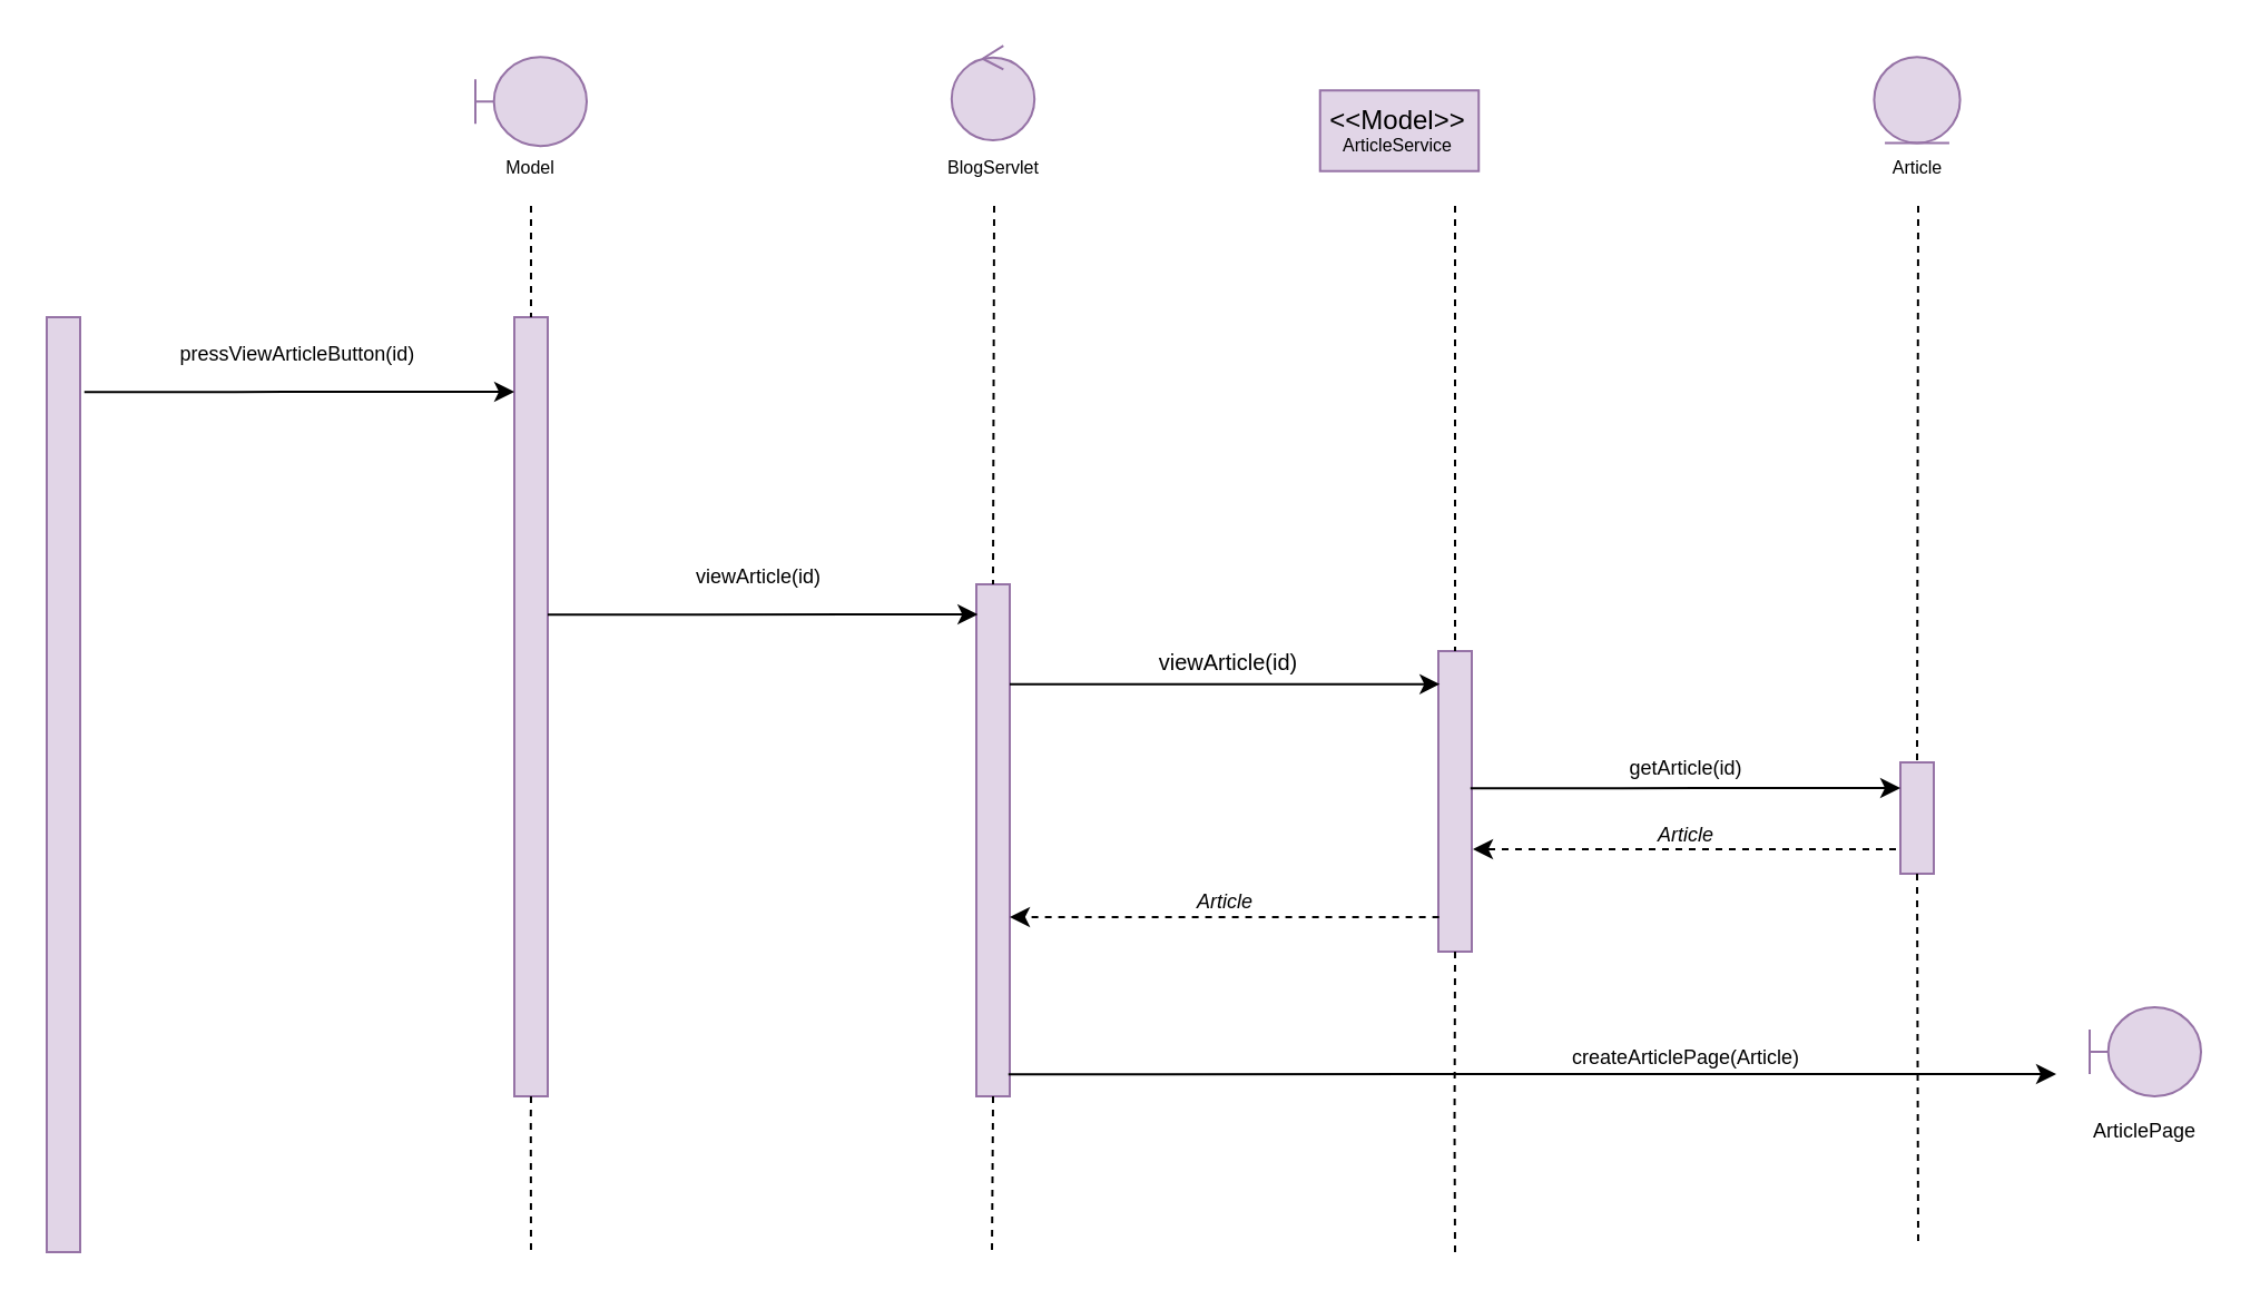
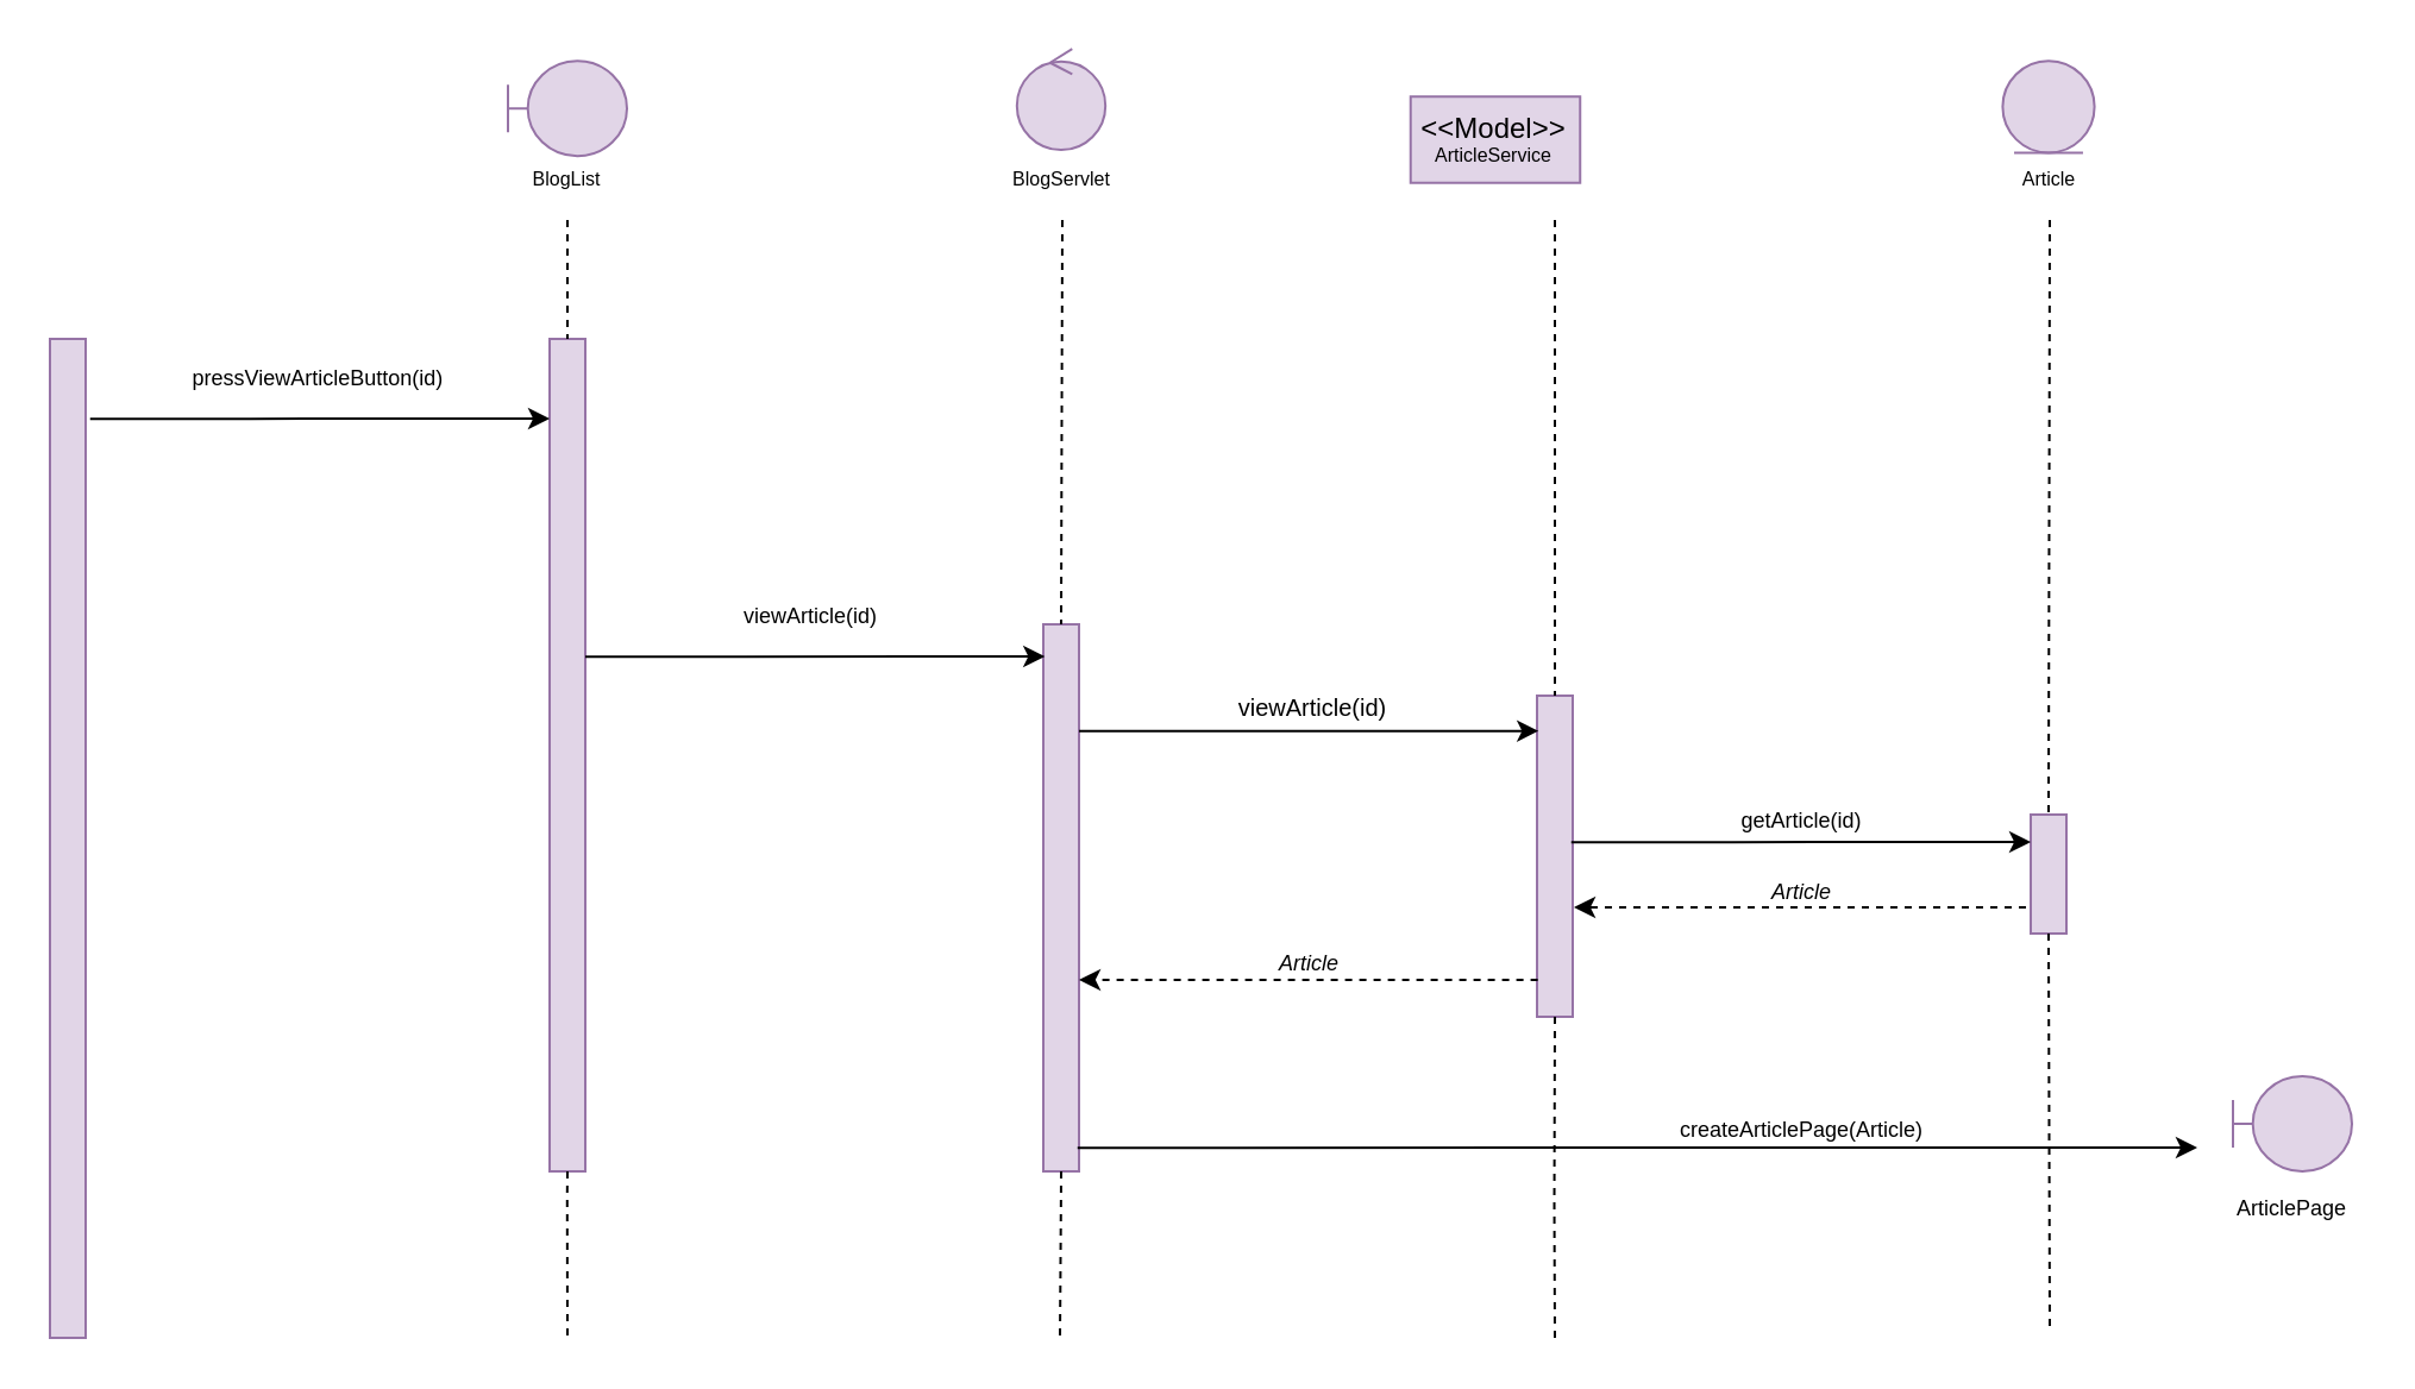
- <mxCell id="5" value="&lt;div&gt;Model&lt;/div&gt;" style="text;html=1;strokeColor=none;fillColor=none;align=center;verticalAlign=middle;whiteSpace=wrap;rounded=0;fontSize=8;" vertex="1" parent="1"><mxGeometry x="223" y="67" width="30" height="15" as="geometry" /></mxCell>
+ <mxCell id="5" value="&lt;div&gt;BlogList&lt;/div&gt;" style="text;html=1;strokeColor=none;fillColor=none;align=center;verticalAlign=middle;whiteSpace=wrap;rounded=0;fontSize=8;" vertex="1" parent="1"><mxGeometry x="223" y="67" width="30" height="15" as="geometry" /></mxCell>
